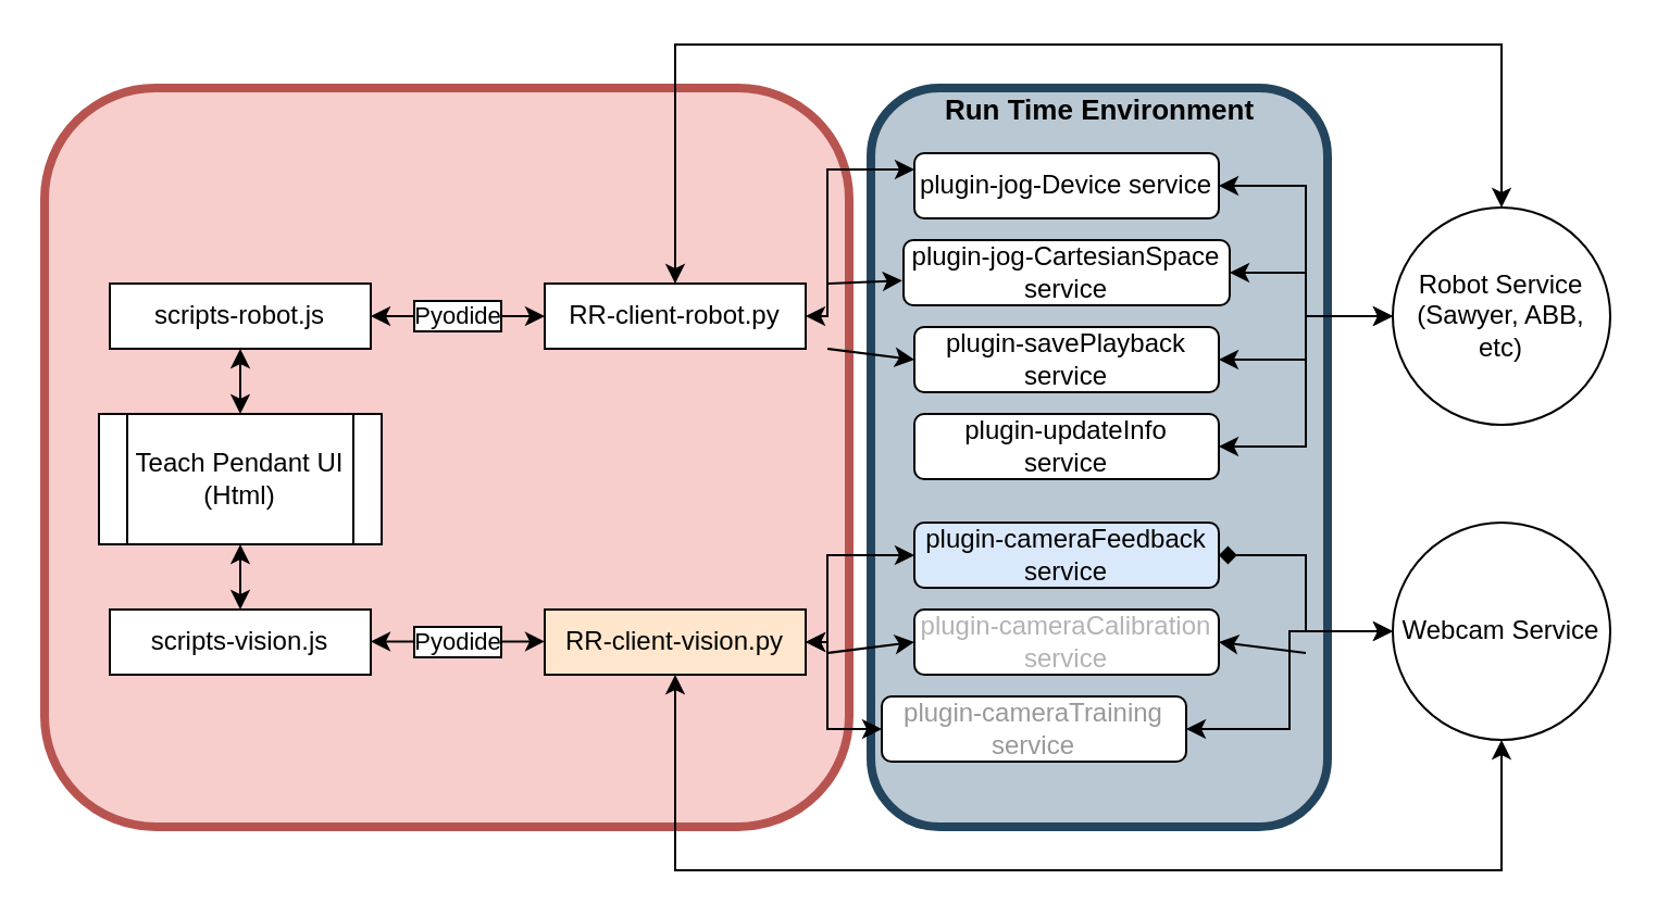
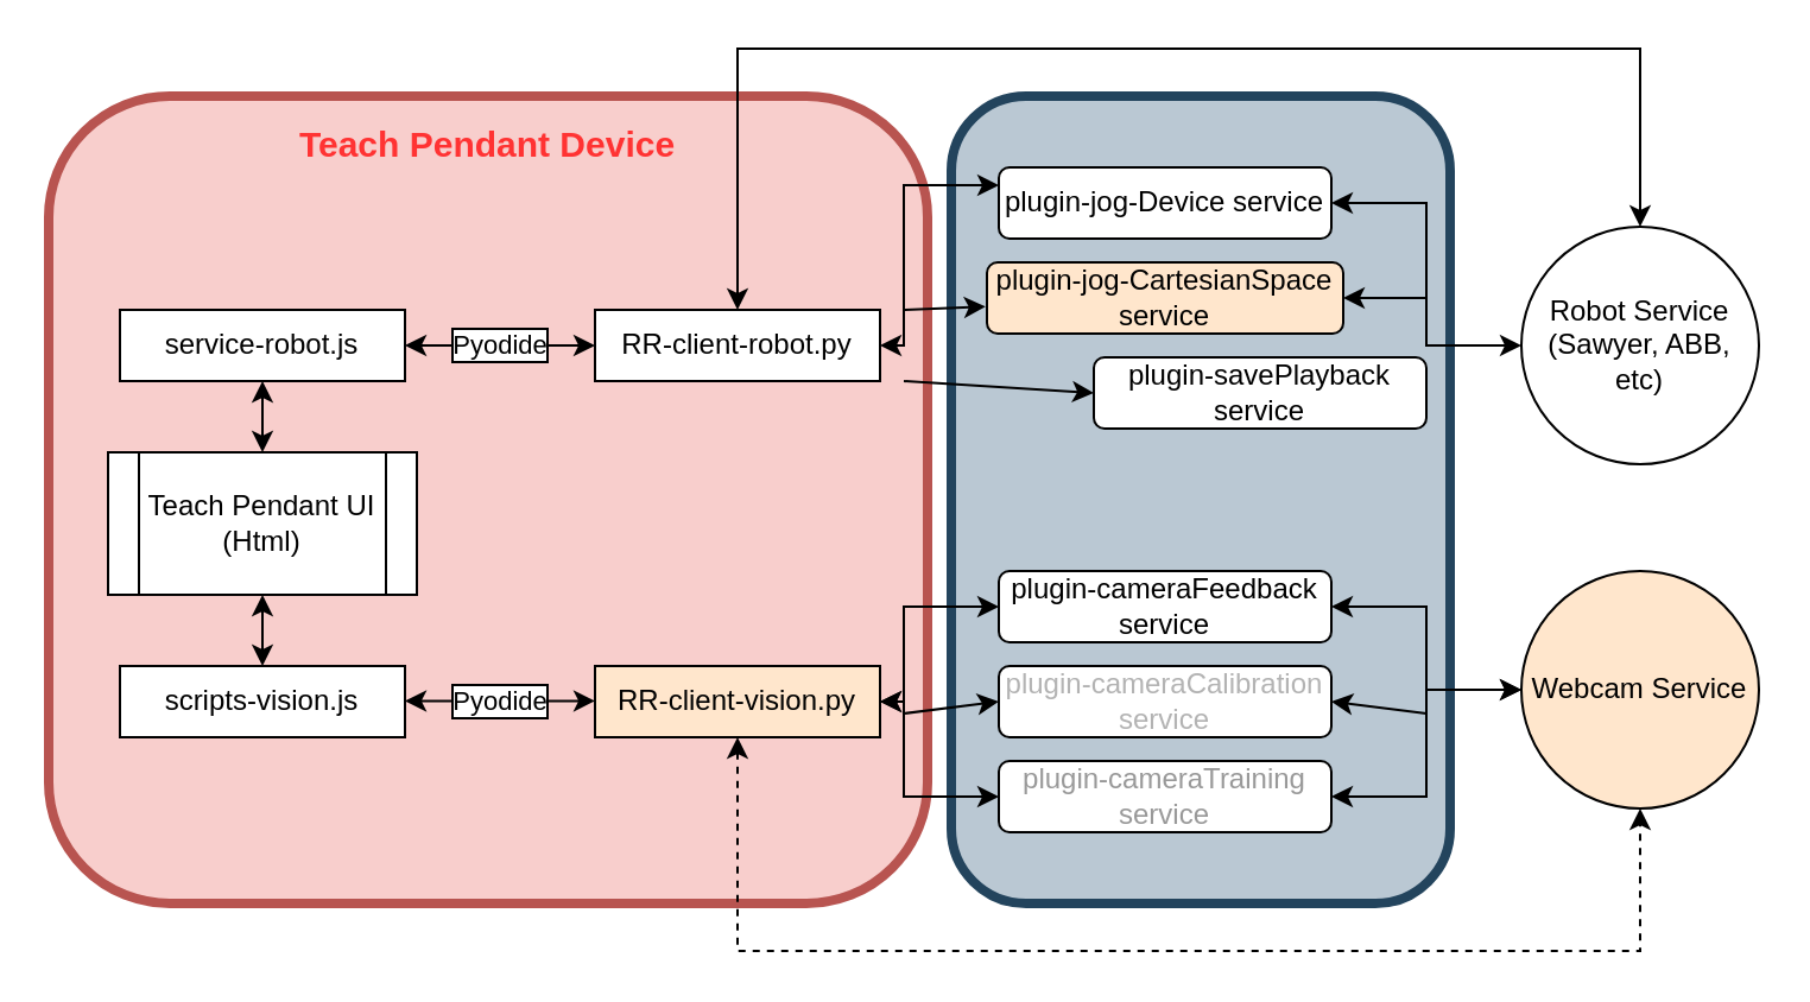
- <mxCell id="40" value="&lt;b&gt;&lt;font style=&quot;font-size: 13px&quot;&gt;Run Time Environment&lt;/font&gt;&lt;/b&gt;" style="text;html=1;strokeColor=none;fillColor=none;align=center;verticalAlign=middle;whiteSpace=wrap;rounded=0;shadow=0;glass=0;" vertex="1" parent="1"><mxGeometry x="432.5" y="40" width="145" height="20" as="geometry" /></mxCell>
+ <mxCell id="39" value="&lt;b&gt;&lt;font style=&quot;font-size: 15px&quot; color=&quot;#ff3333&quot;&gt;Teach Pendant Device&lt;/font&gt;&lt;/b&gt;" style="text;html=1;strokeColor=none;fillColor=none;align=center;verticalAlign=middle;whiteSpace=wrap;rounded=0;shadow=0;glass=0;" vertex="1" parent="1"><mxGeometry x="120" y="50" width="170" height="20" as="geometry" /></mxCell>
- <mxCell id="19" value="plugin-jog-CartesianSpace service" style="rounded=1;whiteSpace=wrap;html=1;" vertex="1" parent="1"><mxGeometry x="415" y="110" width="150" height="30" as="geometry" /></mxCell>
+ <mxCell id="19" value="plugin-jog-CartesianSpace service" style="rounded=1;whiteSpace=wrap;html=1;fillColor=#ffe6cc;" vertex="1" parent="1"><mxGeometry x="415" y="110" width="150" height="30" as="geometry" /></mxCell>
- <mxCell id="6" value="scripts-robot.js" style="rounded=0;whiteSpace=wrap;html=1;" vertex="1" parent="1"><mxGeometry x="50" y="130" width="120" height="30" as="geometry" /></mxCell>
+ <mxCell id="6" value="service-robot.js" style="rounded=0;whiteSpace=wrap;html=1;" vertex="1" parent="1"><mxGeometry x="50" y="130" width="120" height="30" as="geometry" /></mxCell>
- <mxCell id="20" value="plugin-savePlayback service" style="rounded=1;whiteSpace=wrap;html=1;" vertex="1" parent="1"><mxGeometry x="420" y="150" width="140" height="30" as="geometry" /></mxCell>
+ <mxCell id="20" value="plugin-savePlayback service" style="rounded=1;whiteSpace=wrap;html=1;" vertex="1" parent="1"><mxGeometry x="460" y="150" width="140" height="30" as="geometry" /></mxCell>
- <mxCell id="30" value="plugin-updateInfo&lt;br&gt;service" style="rounded=1;whiteSpace=wrap;html=1;" vertex="1" parent="1"><mxGeometry x="420" y="190" width="140" height="30" as="geometry" /></mxCell>
- <mxCell id="29" style="edgeStyle=orthogonalEdgeStyle;rounded=0;orthogonalLoop=1;jettySize=auto;html=1;exitX=1;exitY=0.5;exitDx=0;exitDy=0;entryX=0;entryY=0.5;entryDx=0;entryDy=0;startArrow=classic;startFill=1;" edge="1" parent="1" source="30" target="28"><mxGeometry relative="1" as="geometry" /></mxCell>
- <mxCell id="22" value="plugin-cameraFeedback&lt;br&gt;service" style="rounded=1;whiteSpace=wrap;html=1;fillColor=#dae8fc;" vertex="1" parent="1"><mxGeometry x="420" y="240" width="140" height="30" as="geometry" /></mxCell>
+ <mxCell id="22" value="plugin-cameraFeedback&lt;br&gt;service" style="rounded=1;whiteSpace=wrap;html=1;" vertex="1" parent="1"><mxGeometry x="420" y="240" width="140" height="30" as="geometry" /></mxCell>
- <mxCell id="31" style="edgeStyle=orthogonalEdgeStyle;rounded=0;orthogonalLoop=1;jettySize=auto;html=1;exitX=0;exitY=0.5;exitDx=0;exitDy=0;entryX=1;entryY=0.5;entryDx=0;entryDy=0;startArrow=classic;startFill=1;endArrow=diamond;" edge="1" parent="1" source="32" target="22"><mxGeometry relative="1" as="geometry" /></mxCell>
+ <mxCell id="31" style="edgeStyle=orthogonalEdgeStyle;rounded=0;orthogonalLoop=1;jettySize=auto;html=1;exitX=0;exitY=0.5;exitDx=0;exitDy=0;entryX=1;entryY=0.5;entryDx=0;entryDy=0;startArrow=classic;startFill=1;" edge="1" parent="1" source="32" target="22"><mxGeometry relative="1" as="geometry" /></mxCell>
- <mxCell id="32" value="Webcam Service" style="ellipse;whiteSpace=wrap;html=1;aspect=fixed;" vertex="1" parent="1"><mxGeometry x="640" y="240" width="100" height="100" as="geometry" /></mxCell>
+ <mxCell id="32" value="Webcam Service" style="ellipse;whiteSpace=wrap;html=1;aspect=fixed;fillColor=#ffe6cc;" vertex="1" parent="1"><mxGeometry x="640" y="240" width="100" height="100" as="geometry" /></mxCell>
- <mxCell id="26" value="&lt;font color=&quot;#999999&quot;&gt;plugin-cameraTraining&lt;br&gt;service&lt;/font&gt;" style="rounded=1;whiteSpace=wrap;html=1;" vertex="1" parent="1"><mxGeometry x="405" y="320" width="140" height="30" as="geometry" /></mxCell>
+ <mxCell id="26" value="&lt;font color=&quot;#999999&quot;&gt;plugin-cameraTraining&lt;br&gt;service&lt;/font&gt;" style="rounded=1;whiteSpace=wrap;html=1;" vertex="1" parent="1"><mxGeometry x="420" y="320" width="140" height="30" as="geometry" /></mxCell>
- <mxCell id="14" style="edgeStyle=orthogonalEdgeStyle;rounded=0;orthogonalLoop=1;jettySize=auto;html=1;exitX=0.5;exitY=1;exitDx=0;exitDy=0;entryX=0.5;entryY=1;entryDx=0;entryDy=0;startArrow=classic;startFill=1;" edge="1" parent="1" source="15" target="32"><mxGeometry relative="1" as="geometry"><Array as="points"><mxPoint x="310" y="400" /><mxPoint x="690" y="400" /></Array></mxGeometry></mxCell>
+ <mxCell id="14" style="edgeStyle=orthogonalEdgeStyle;rounded=0;orthogonalLoop=1;jettySize=auto;html=1;exitX=0.5;exitY=1;exitDx=0;exitDy=0;entryX=0.5;entryY=1;entryDx=0;entryDy=0;startArrow=classic;startFill=1;dashed=1;" edge="1" parent="1" source="15" target="32"><mxGeometry relative="1" as="geometry"><Array as="points"><mxPoint x="310" y="400" /><mxPoint x="690" y="400" /></Array></mxGeometry></mxCell>
